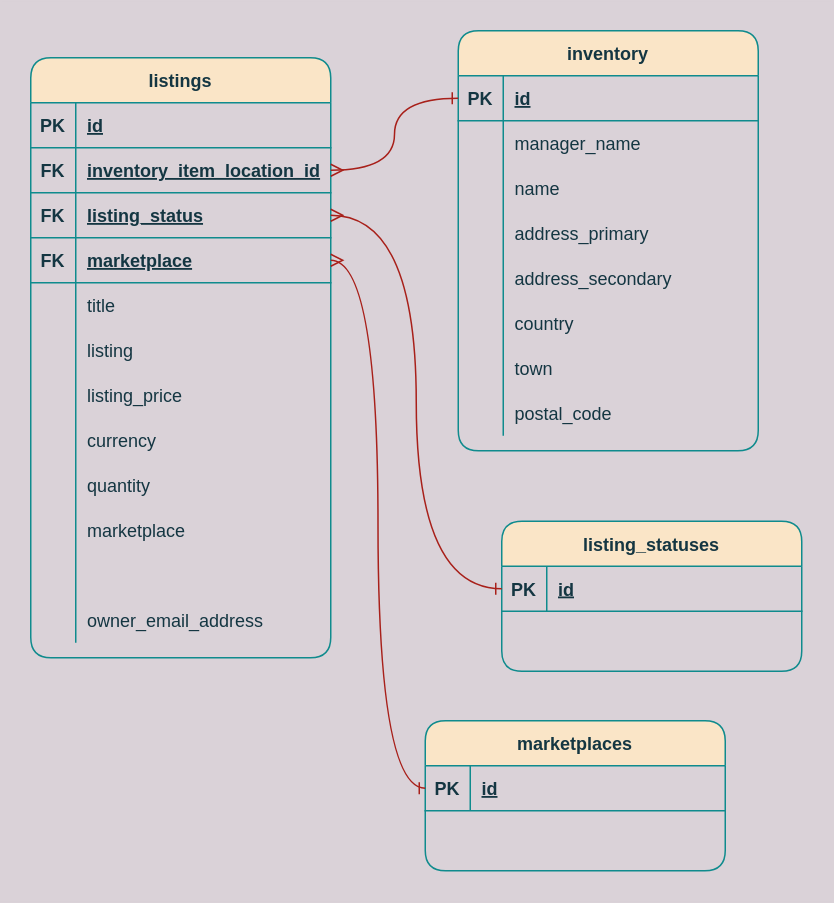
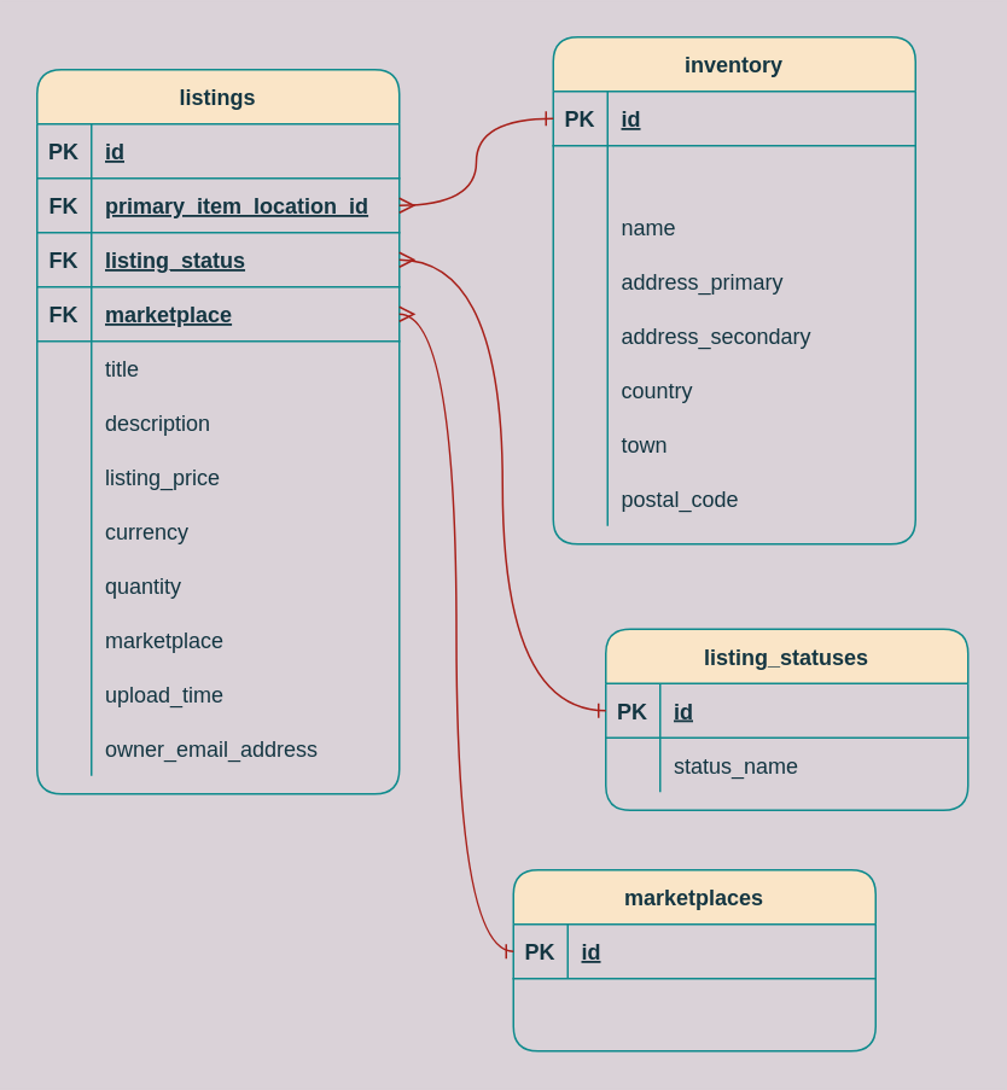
- <mxCell id="45" value="manager_name" style="shape=partialRectangle;connectable=0;fillColor=none;top=0;left=0;bottom=0;right=0;align=left;spacingLeft=6;overflow=hidden;rounded=1;strokeColor=#0F8B8D;fontColor=#143642;" parent="43" vertex="1"><mxGeometry x="30" width="170" height="30" as="geometry" /></mxCell>
- <mxCell id="8" value="inventory_item_location_id" style="shape=partialRectangle;connectable=0;fillColor=none;top=0;left=0;bottom=0;right=0;align=left;spacingLeft=6;fontStyle=5;overflow=hidden;rounded=1;strokeColor=#0F8B8D;fontColor=#143642;" parent="6" vertex="1"><mxGeometry x="30" width="170" height="30" as="geometry" /></mxCell>
+ <mxCell id="8" value="primary_item_location_id" style="shape=partialRectangle;connectable=0;fillColor=none;top=0;left=0;bottom=0;right=0;align=left;spacingLeft=6;fontStyle=5;overflow=hidden;rounded=1;strokeColor=#0F8B8D;fontColor=#143642;" parent="6" vertex="1"><mxGeometry x="30" width="170" height="30" as="geometry" /></mxCell>
- <mxCell id="20" value="listing" style="shape=partialRectangle;connectable=0;fillColor=none;top=0;left=0;bottom=0;right=0;align=left;spacingLeft=6;overflow=hidden;rounded=1;strokeColor=#0F8B8D;fontColor=#143642;" parent="18" vertex="1"><mxGeometry x="30" width="170" height="30" as="geometry" /></mxCell>
+ <mxCell id="20" value="description" style="shape=partialRectangle;connectable=0;fillColor=none;top=0;left=0;bottom=0;right=0;align=left;spacingLeft=6;overflow=hidden;rounded=1;strokeColor=#0F8B8D;fontColor=#143642;" parent="18" vertex="1"><mxGeometry x="30" width="170" height="30" as="geometry" /></mxCell>
+ <mxCell id="35" value="upload_time" style="shape=partialRectangle;connectable=0;fillColor=none;top=0;left=0;bottom=0;right=0;align=left;spacingLeft=6;overflow=hidden;rounded=1;strokeColor=#0F8B8D;fontColor=#143642;" parent="33" vertex="1"><mxGeometry x="30" width="170" height="30" as="geometry" /></mxCell>
+ <mxCell id="70" value="status_name" style="shape=partialRectangle;connectable=0;fillColor=none;top=0;left=0;bottom=0;right=0;align=left;spacingLeft=6;overflow=hidden;rounded=1;strokeColor=#0F8B8D;fontColor=#143642;" parent="68" vertex="1"><mxGeometry x="30" width="170" height="30" as="geometry" /></mxCell>
